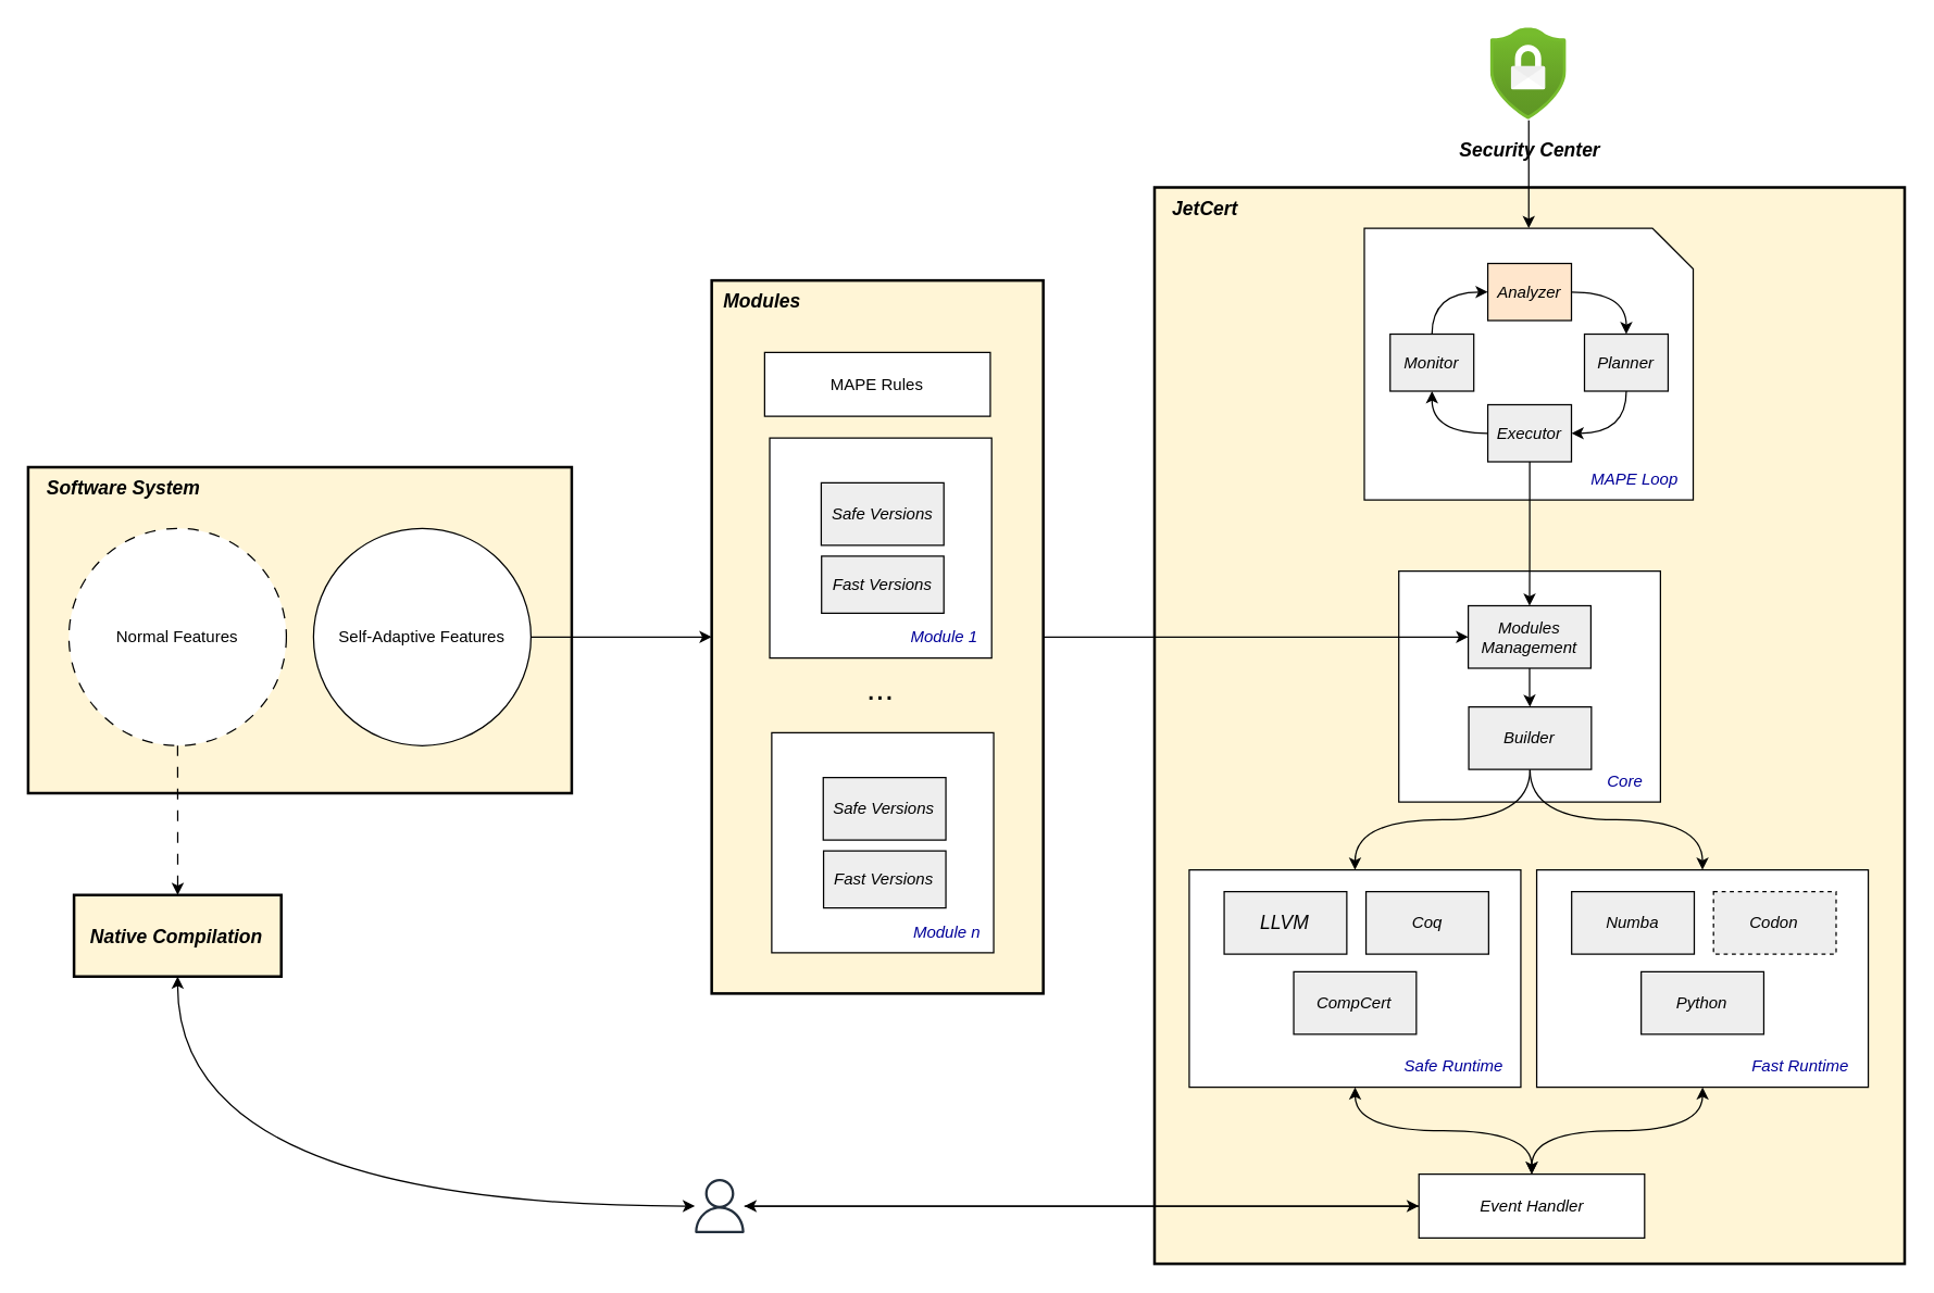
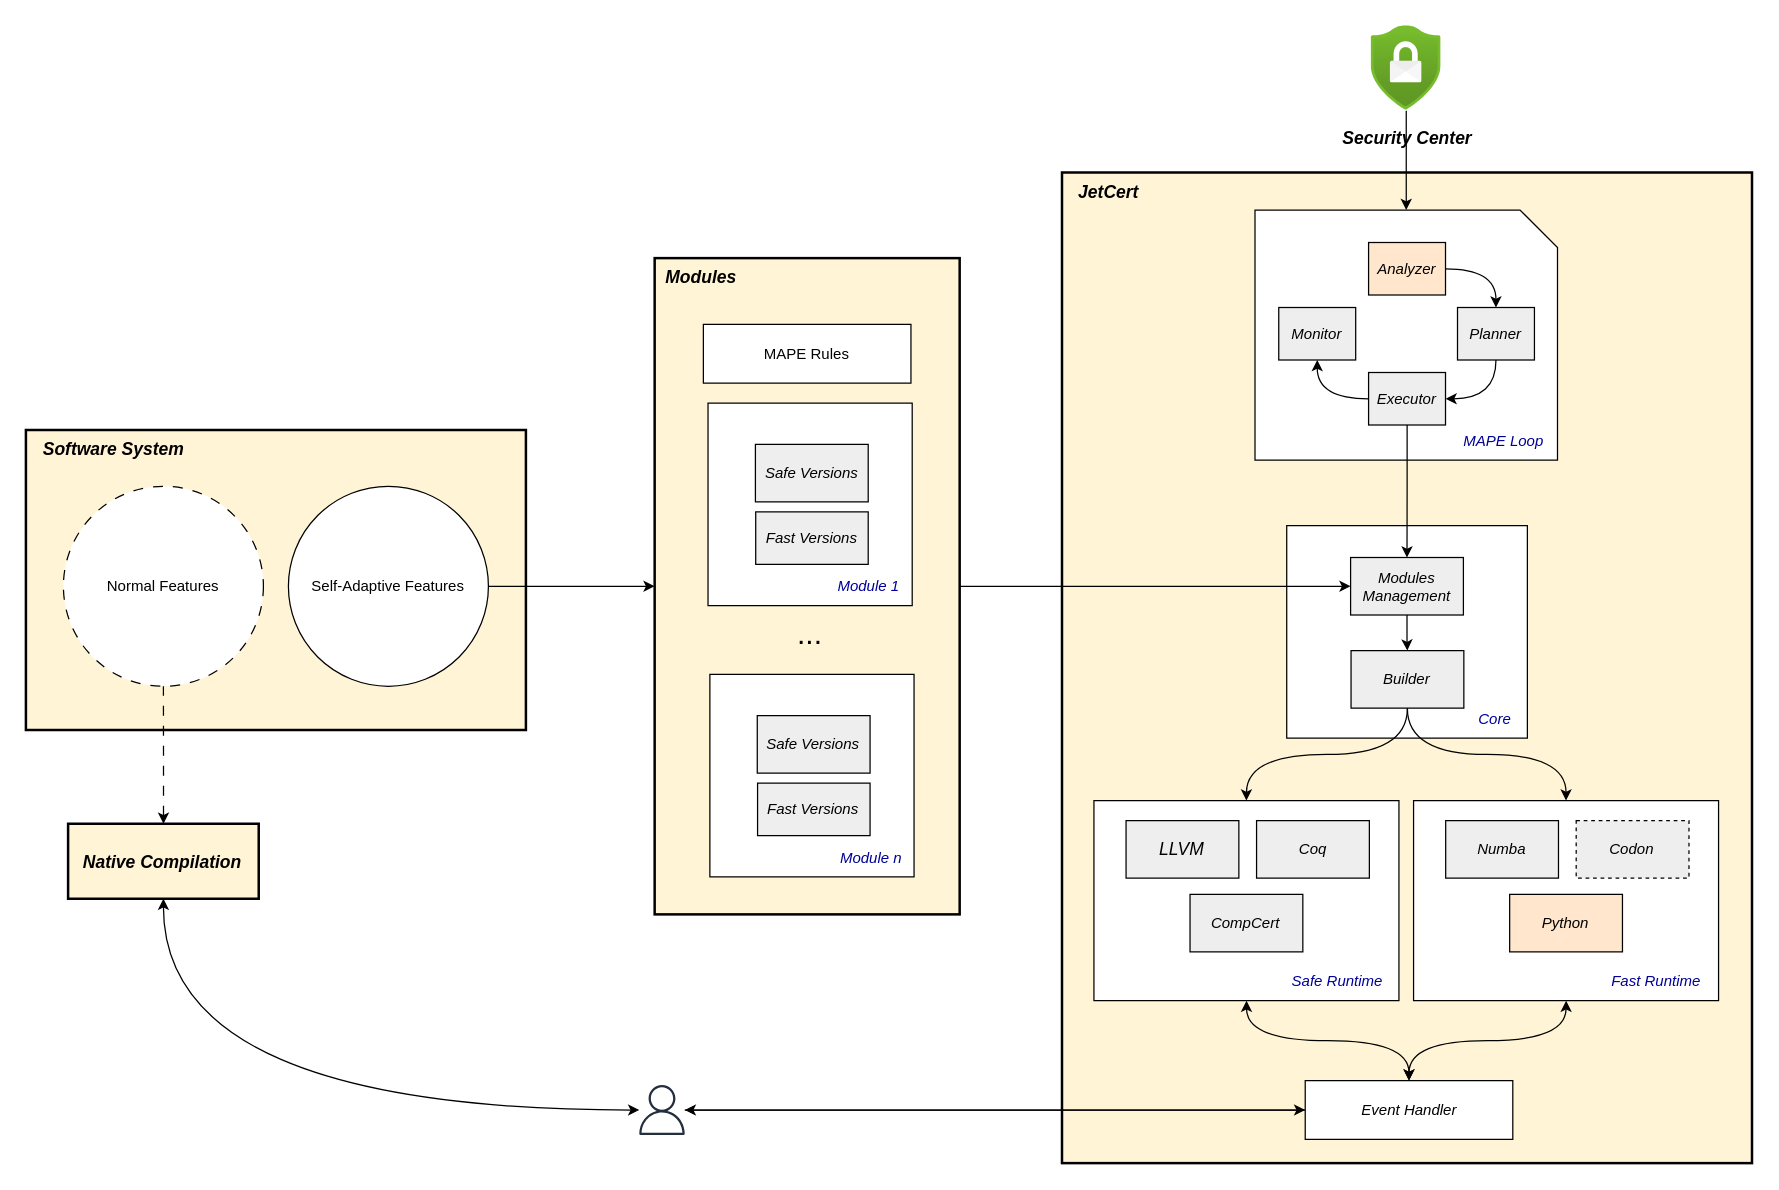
- <mxCell id="39" style="edgeStyle=orthogonalEdgeStyle;rounded=0;orthogonalLoop=1;jettySize=auto;html=1;entryX=0.5;entryY=0;entryDx=0;entryDy=0;endArrow=none;endFill=0;startArrow=classic;startFill=1;curved=1;" parent="1" source="40" target="37" edge="1"><mxGeometry relative="1" as="geometry" /></mxCell>
- <mxCell id="62" value="&lt;i style=&quot;&quot;&gt;&lt;font style=&quot;font-size: 12px;&quot;&gt;Python&lt;/font&gt;&lt;/i&gt;" style="html=1;dropTarget=0;whiteSpace=wrap;fillColor=#EEEEEE;" vertex="1" parent="1"><mxGeometry x="1207.13" y="715" width="90.24" height="46" as="geometry" /></mxCell>
+ <mxCell id="62" value="&lt;i style=&quot;&quot;&gt;&lt;font style=&quot;font-size: 12px;&quot;&gt;Python&lt;/font&gt;&lt;/i&gt;" style="html=1;dropTarget=0;whiteSpace=wrap;fillColor=#ffe6cc;" vertex="1" parent="1"><mxGeometry x="1207.13" y="715" width="90.24" height="46" as="geometry" /></mxCell>
